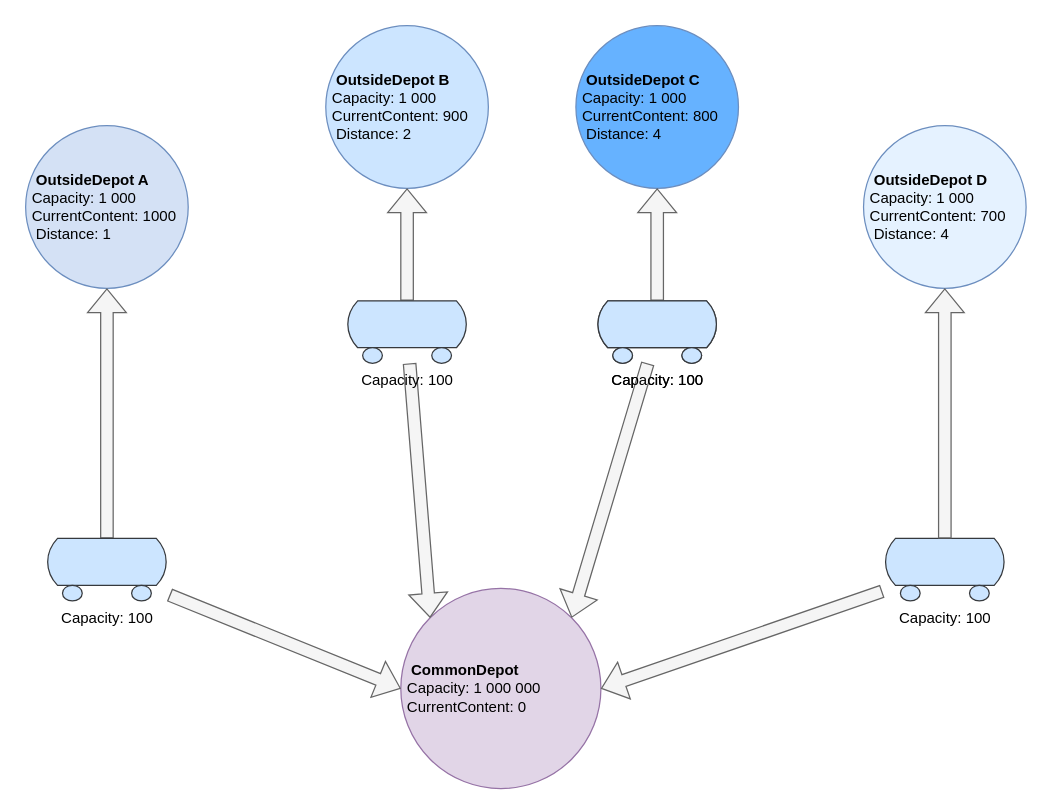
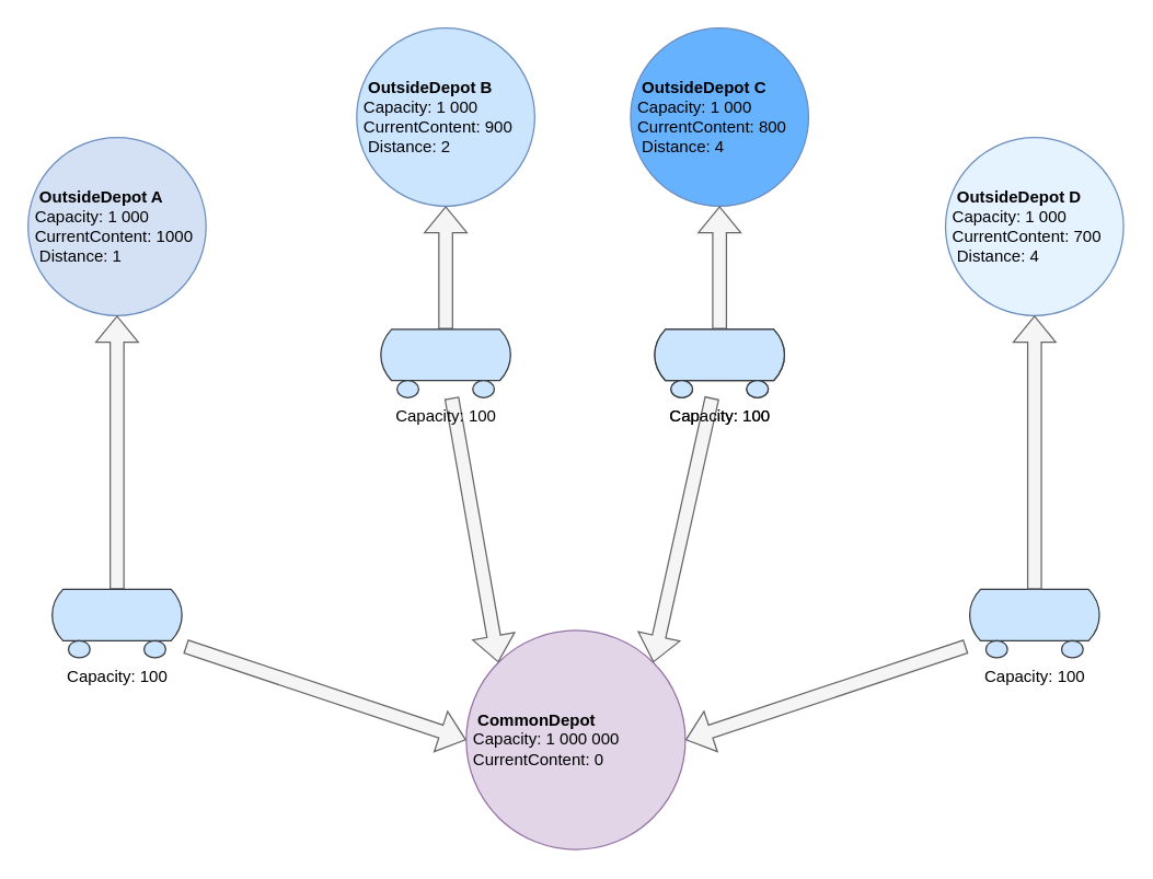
- <mxCell id="2" value="&lt;div&gt;&amp;nbsp; &lt;b&gt;CommonDepot&lt;/b&gt;&lt;/div&gt;&lt;div&gt;&lt;span&gt;&amp;nbsp;Capacity: 1 000 000&lt;/span&gt;&lt;/div&gt;&lt;div&gt;&lt;span&gt;&amp;nbsp;CurrentContent: 0&lt;/span&gt;&lt;/div&gt;" style="ellipse;whiteSpace=wrap;html=1;aspect=fixed;align=left;fillColor=#e1d5e7;strokeColor=#9673a6;" parent="1" vertex="1"><mxGeometry x="320" y="470" width="160" height="160" as="geometry" /></mxCell>
+ <mxCell id="2" value="&lt;div&gt;&amp;nbsp; &lt;b&gt;CommonDepot&lt;/b&gt;&lt;/div&gt;&lt;div&gt;&lt;span&gt;&amp;nbsp;Capacity: 1 000 000&lt;/span&gt;&lt;/div&gt;&lt;div&gt;&lt;span&gt;&amp;nbsp;CurrentContent: 0&lt;/span&gt;&lt;/div&gt;" style="ellipse;whiteSpace=wrap;html=1;aspect=fixed;align=left;fillColor=#e1d5e7;strokeColor=#9673a6;" parent="1" vertex="1"><mxGeometry x="340" y="460" width="160" height="160" as="geometry" /></mxCell>
